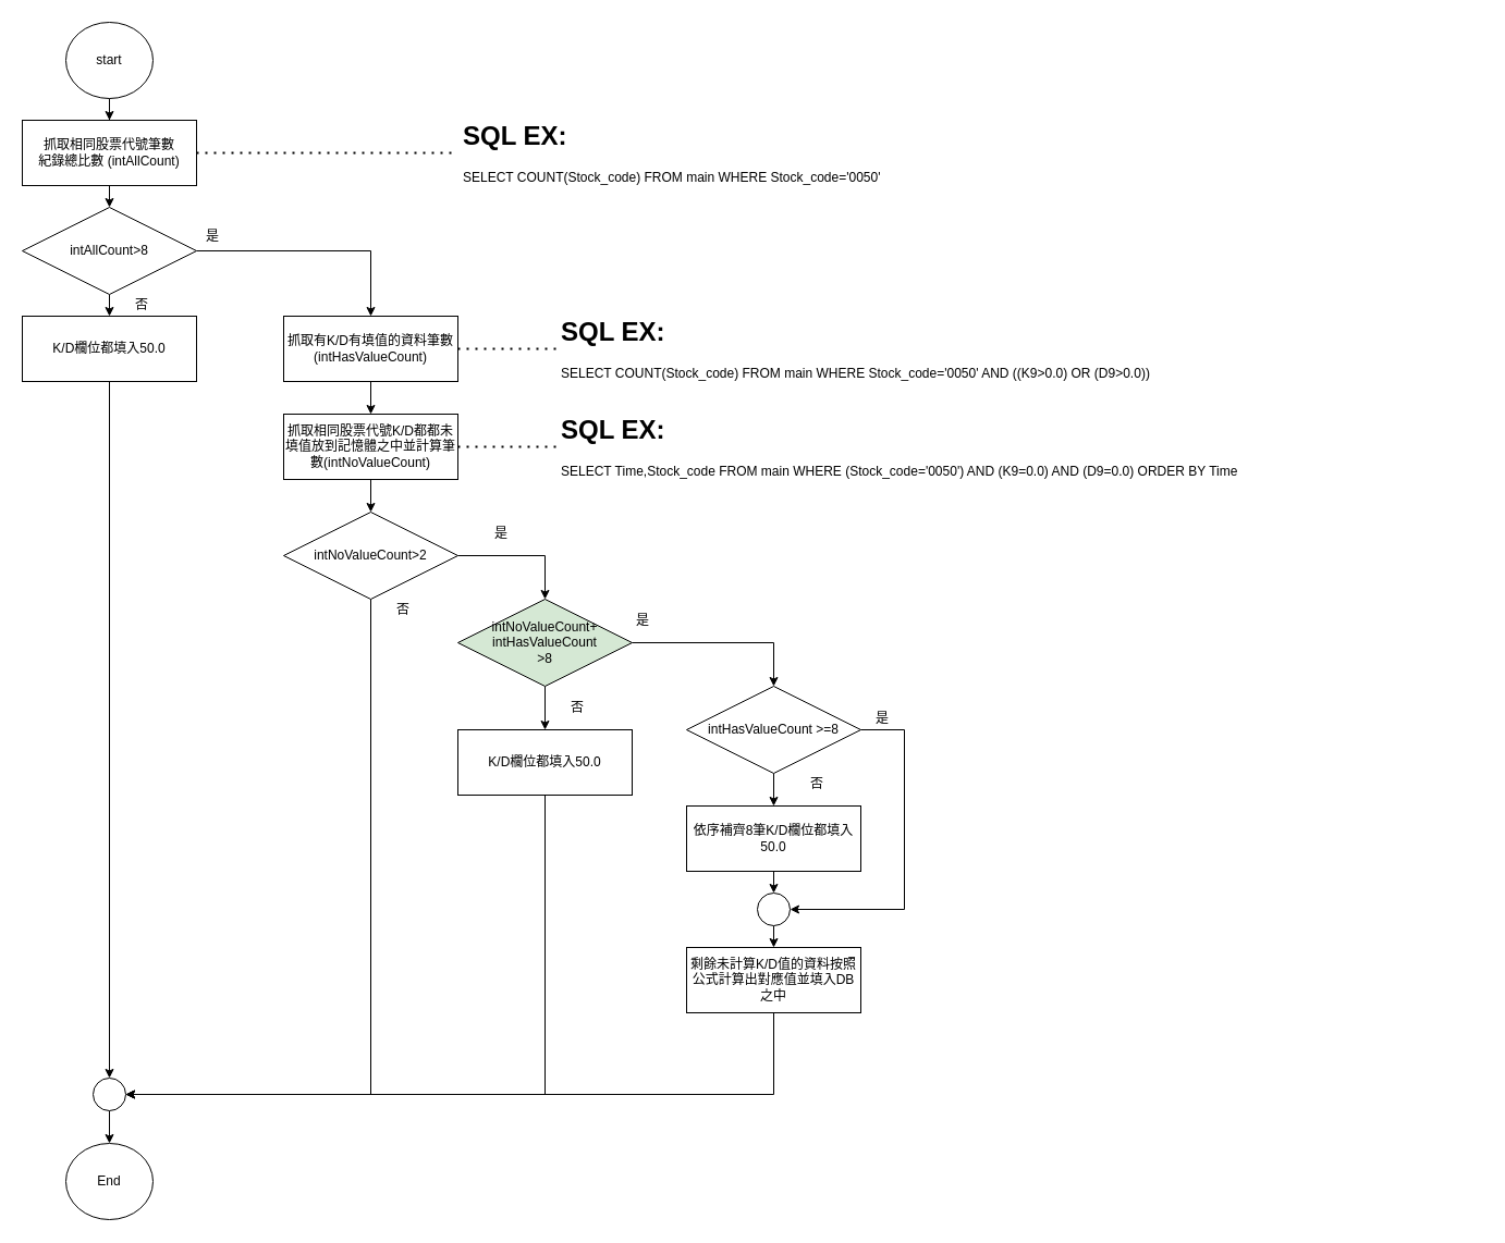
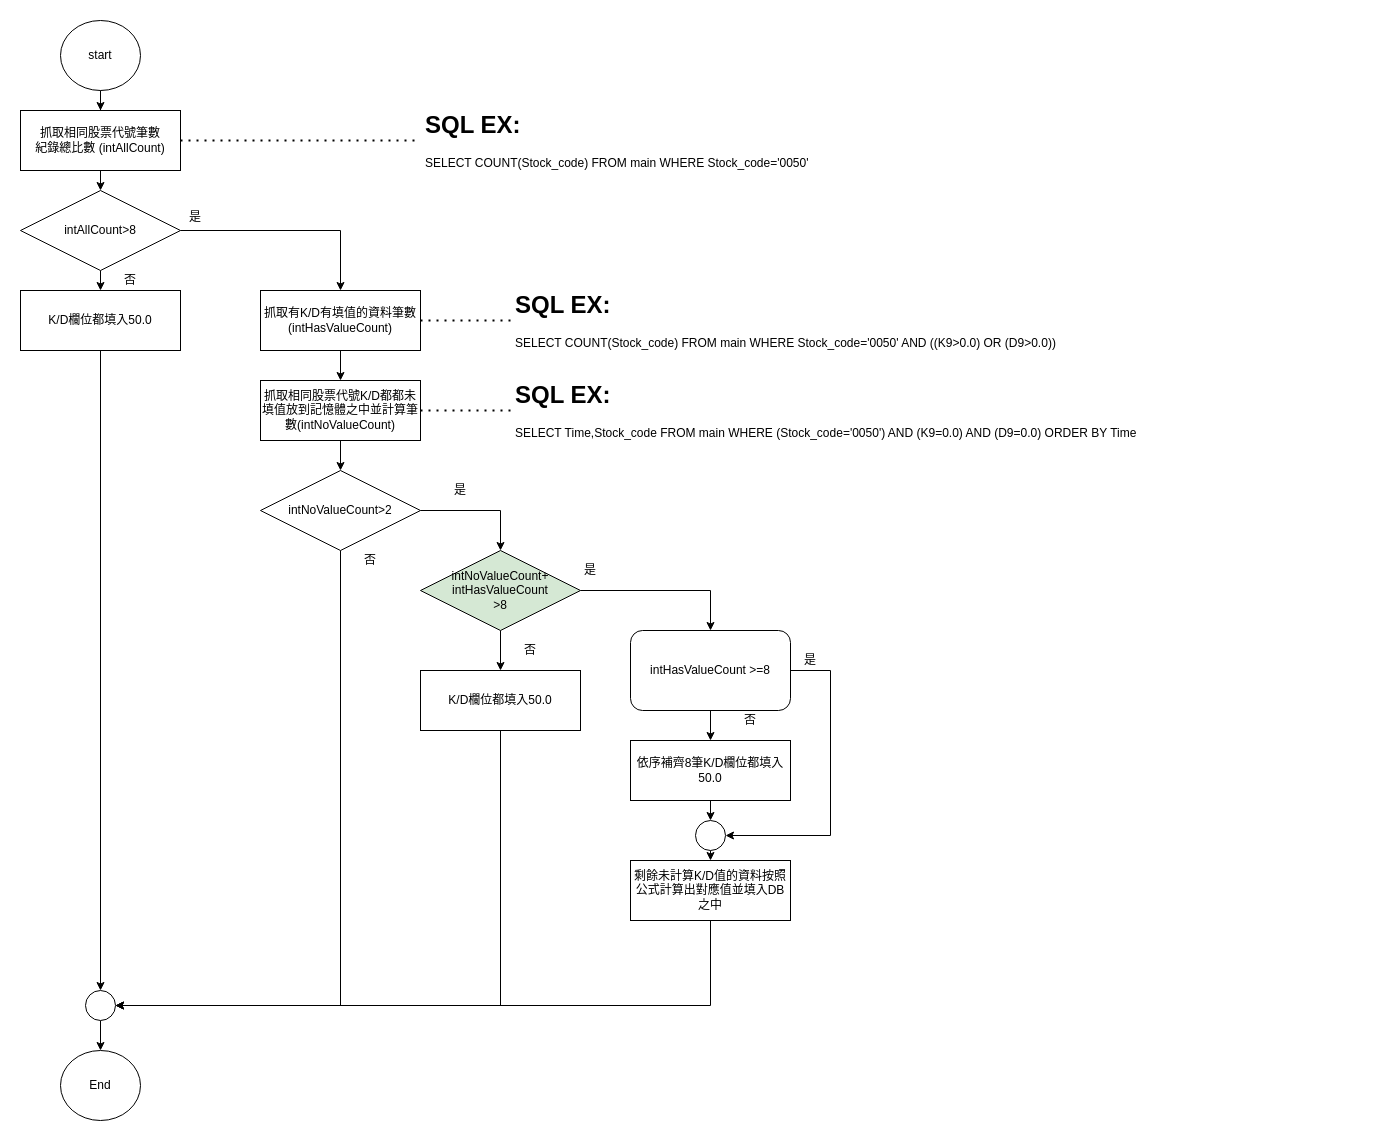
- <mxCell id="39" value="intHasValueCount &amp;gt;=8" style="rhombus;whiteSpace=wrap;html=1;" parent="1" vertex="1"><mxGeometry x="630" y="630" width="160" height="80" as="geometry" /></mxCell>
+ <mxCell id="39" value="intHasValueCount &amp;gt;=8" style="whiteSpace=wrap;html=1;rounded=1;" parent="1" vertex="1"><mxGeometry x="630" y="630" width="160" height="80" as="geometry" /></mxCell>
- <mxCell id="45" value="剩餘未計算K/D值的資料按照公式計算出對應值並填入DB之中" style="rounded=0;whiteSpace=wrap;html=1;" parent="1" vertex="1"><mxGeometry x="630" y="870" width="160" height="60" as="geometry" /></mxCell>
+ <mxCell id="45" value="剩餘未計算K/D值的資料按照公式計算出對應值並填入DB之中" style="rounded=0;whiteSpace=wrap;html=1;" parent="1" vertex="1"><mxGeometry x="630" y="860" width="160" height="60" as="geometry" /></mxCell>
